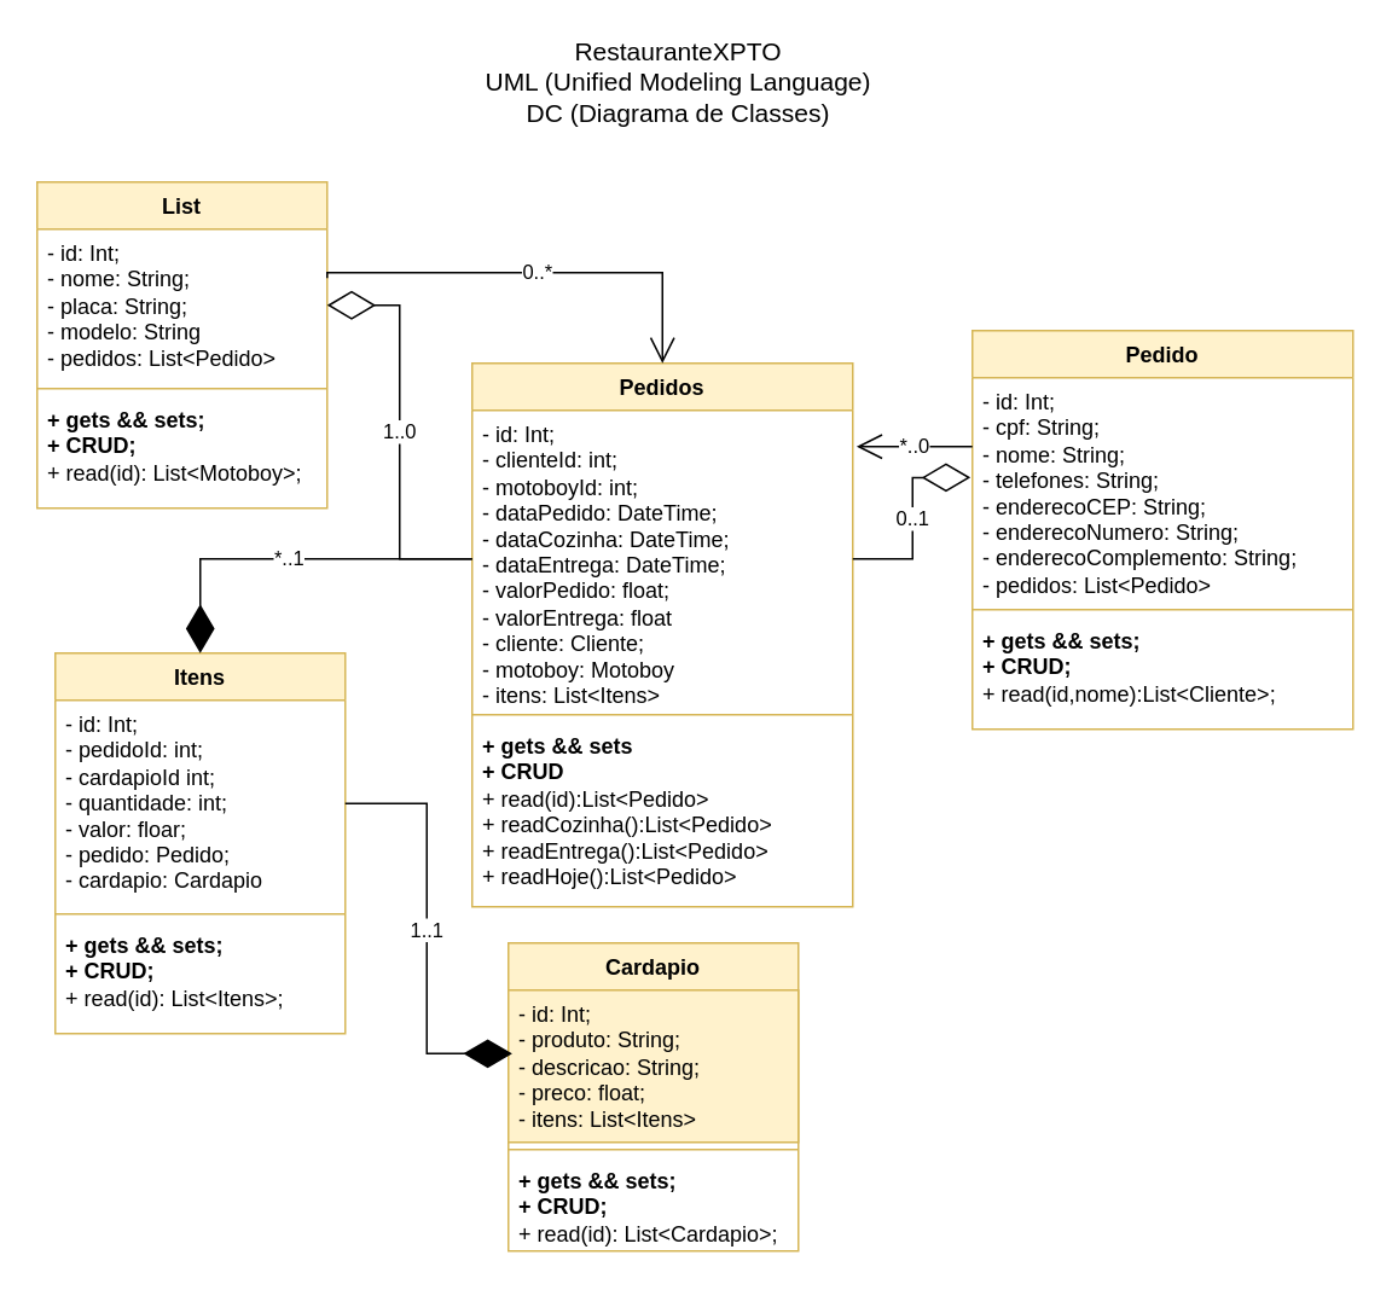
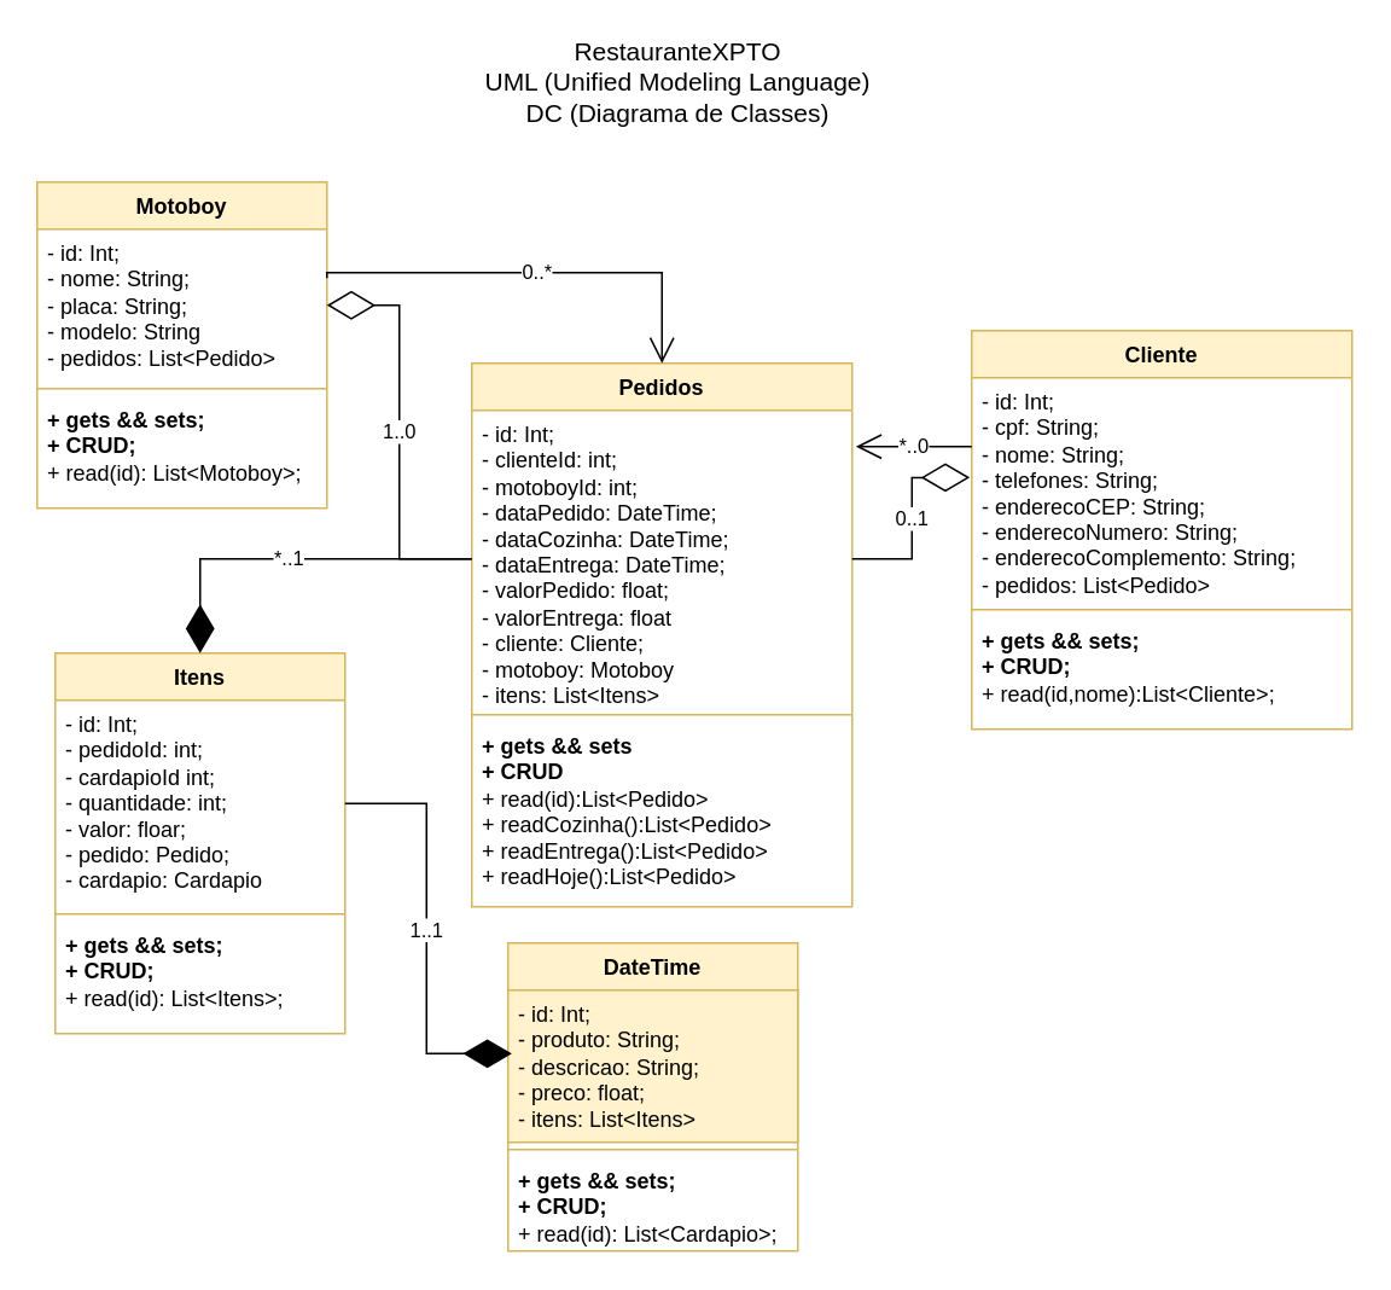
- <mxCell id="6" value="List" style="swimlane;fontStyle=1;align=center;verticalAlign=top;childLayout=stackLayout;horizontal=1;startSize=26;horizontalStack=0;resizeParent=1;resizeParentMax=0;resizeLast=0;collapsible=1;marginBottom=0;whiteSpace=wrap;html=1;fillColor=#fff2cc;strokeColor=#d6b656;" vertex="1" parent="1"><mxGeometry x="20" y="100" width="160" height="180" as="geometry" /></mxCell>
+ <mxCell id="6" value="Motoboy" style="swimlane;fontStyle=1;align=center;verticalAlign=top;childLayout=stackLayout;horizontal=1;startSize=26;horizontalStack=0;resizeParent=1;resizeParentMax=0;resizeLast=0;collapsible=1;marginBottom=0;whiteSpace=wrap;html=1;fillColor=#fff2cc;strokeColor=#d6b656;" vertex="1" parent="1"><mxGeometry x="20" y="100" width="160" height="180" as="geometry" /></mxCell>
- <mxCell id="10" value="Pedido" style="swimlane;fontStyle=1;align=center;verticalAlign=top;childLayout=stackLayout;horizontal=1;startSize=26;horizontalStack=0;resizeParent=1;resizeParentMax=0;resizeLast=0;collapsible=1;marginBottom=0;whiteSpace=wrap;html=1;fillColor=#fff2cc;strokeColor=#d6b656;" vertex="1" parent="1"><mxGeometry x="536" y="182" width="210" height="220" as="geometry" /></mxCell>
+ <mxCell id="10" value="Cliente" style="swimlane;fontStyle=1;align=center;verticalAlign=top;childLayout=stackLayout;horizontal=1;startSize=26;horizontalStack=0;resizeParent=1;resizeParentMax=0;resizeLast=0;collapsible=1;marginBottom=0;whiteSpace=wrap;html=1;fillColor=#fff2cc;strokeColor=#d6b656;" vertex="1" parent="1"><mxGeometry x="536" y="182" width="210" height="220" as="geometry" /></mxCell>
- <mxCell id="2" value="Cardapio" style="swimlane;fontStyle=1;align=center;verticalAlign=top;childLayout=stackLayout;horizontal=1;startSize=26;horizontalStack=0;resizeParent=1;resizeParentMax=0;resizeLast=0;collapsible=1;marginBottom=0;whiteSpace=wrap;html=1;fillColor=#fff2cc;strokeColor=#d6b656;" vertex="1" parent="1"><mxGeometry x="280" y="520" width="160" height="170" as="geometry" /></mxCell>
+ <mxCell id="2" value="DateTime" style="swimlane;fontStyle=1;align=center;verticalAlign=top;childLayout=stackLayout;horizontal=1;startSize=26;horizontalStack=0;resizeParent=1;resizeParentMax=0;resizeLast=0;collapsible=1;marginBottom=0;whiteSpace=wrap;html=1;fillColor=#fff2cc;strokeColor=#d6b656;" vertex="1" parent="1"><mxGeometry x="280" y="520" width="160" height="170" as="geometry" /></mxCell>
